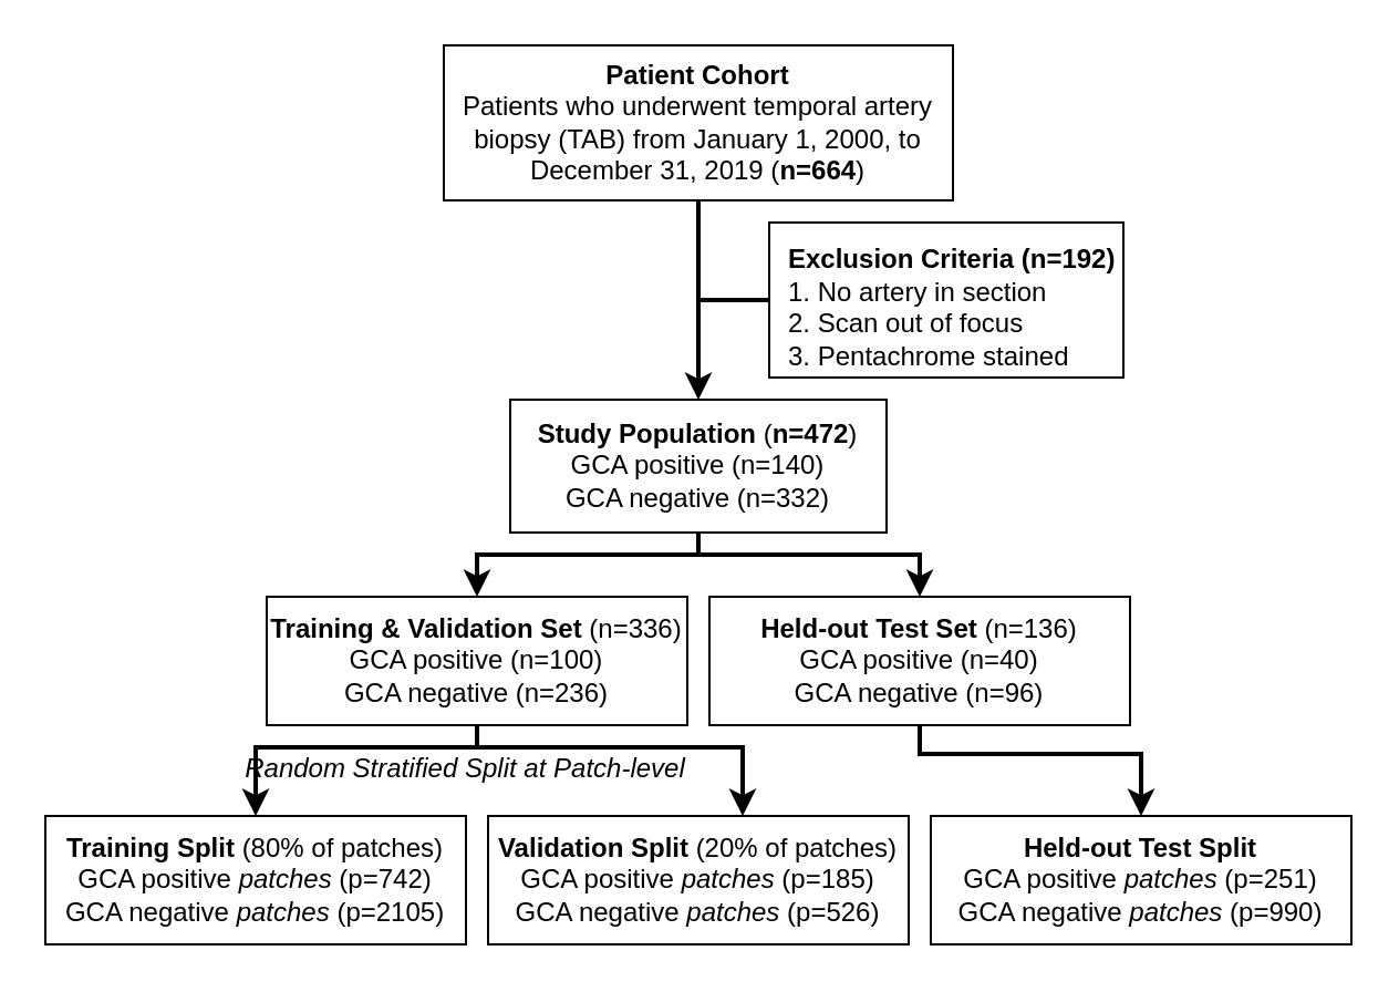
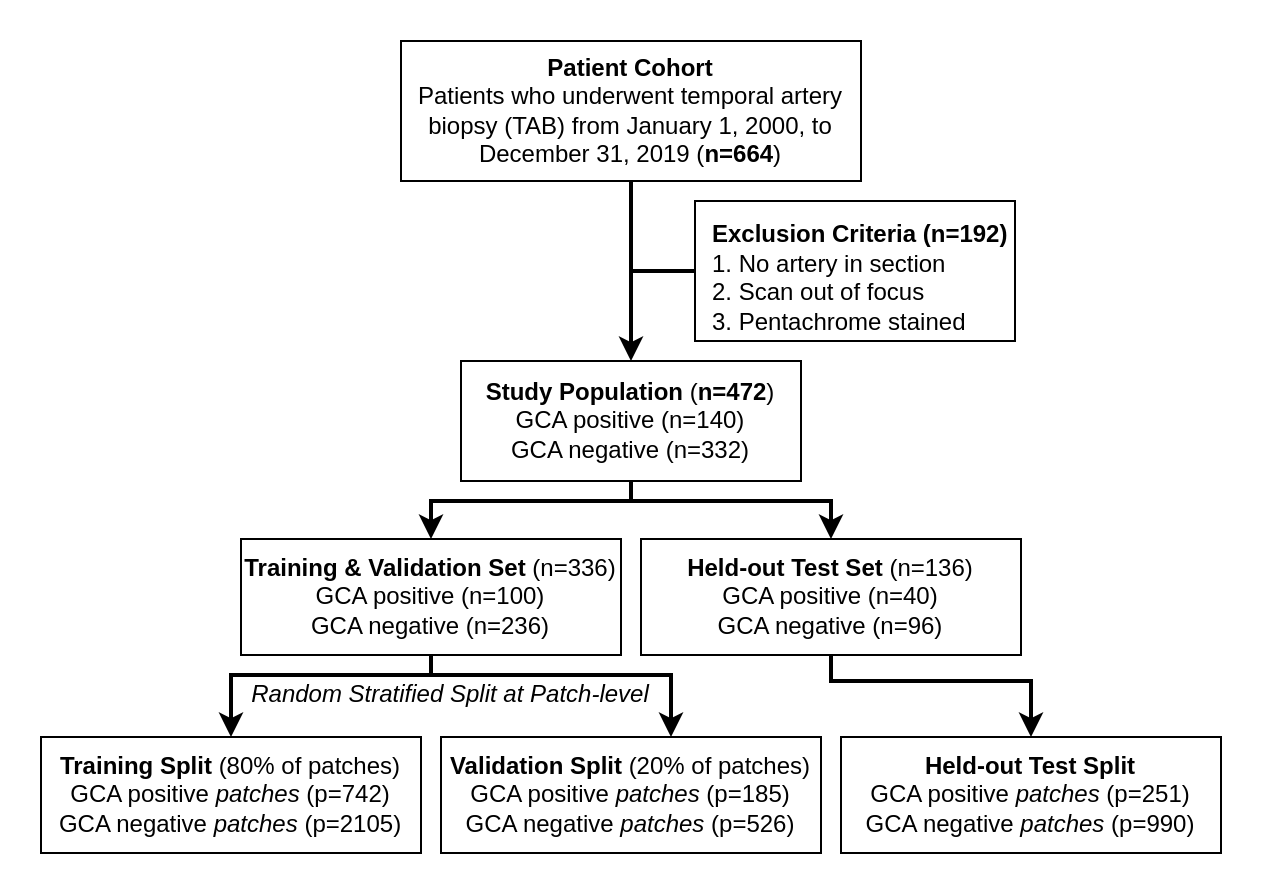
- <mxCell id="16" value="&lt;i&gt;Random Stratified Split at Patch-level&lt;/i&gt;" style="text;html=1;strokeColor=none;fillColor=none;align=center;verticalAlign=middle;whiteSpace=wrap;rounded=0;fontSize=12;" parent="1" vertex="1"><mxGeometry x="105" y="337" width="210" height="20" as="geometry" /></mxCell>
+ <mxCell id="16" value="&lt;i&gt;Random Stratified Split at Patch-level&lt;/i&gt;" style="text;html=1;strokeColor=none;fillColor=none;align=center;verticalAlign=middle;whiteSpace=wrap;rounded=0;fontSize=12;" parent="1" vertex="1"><mxGeometry x="120" y="337" width="210" height="20" as="geometry" /></mxCell>
